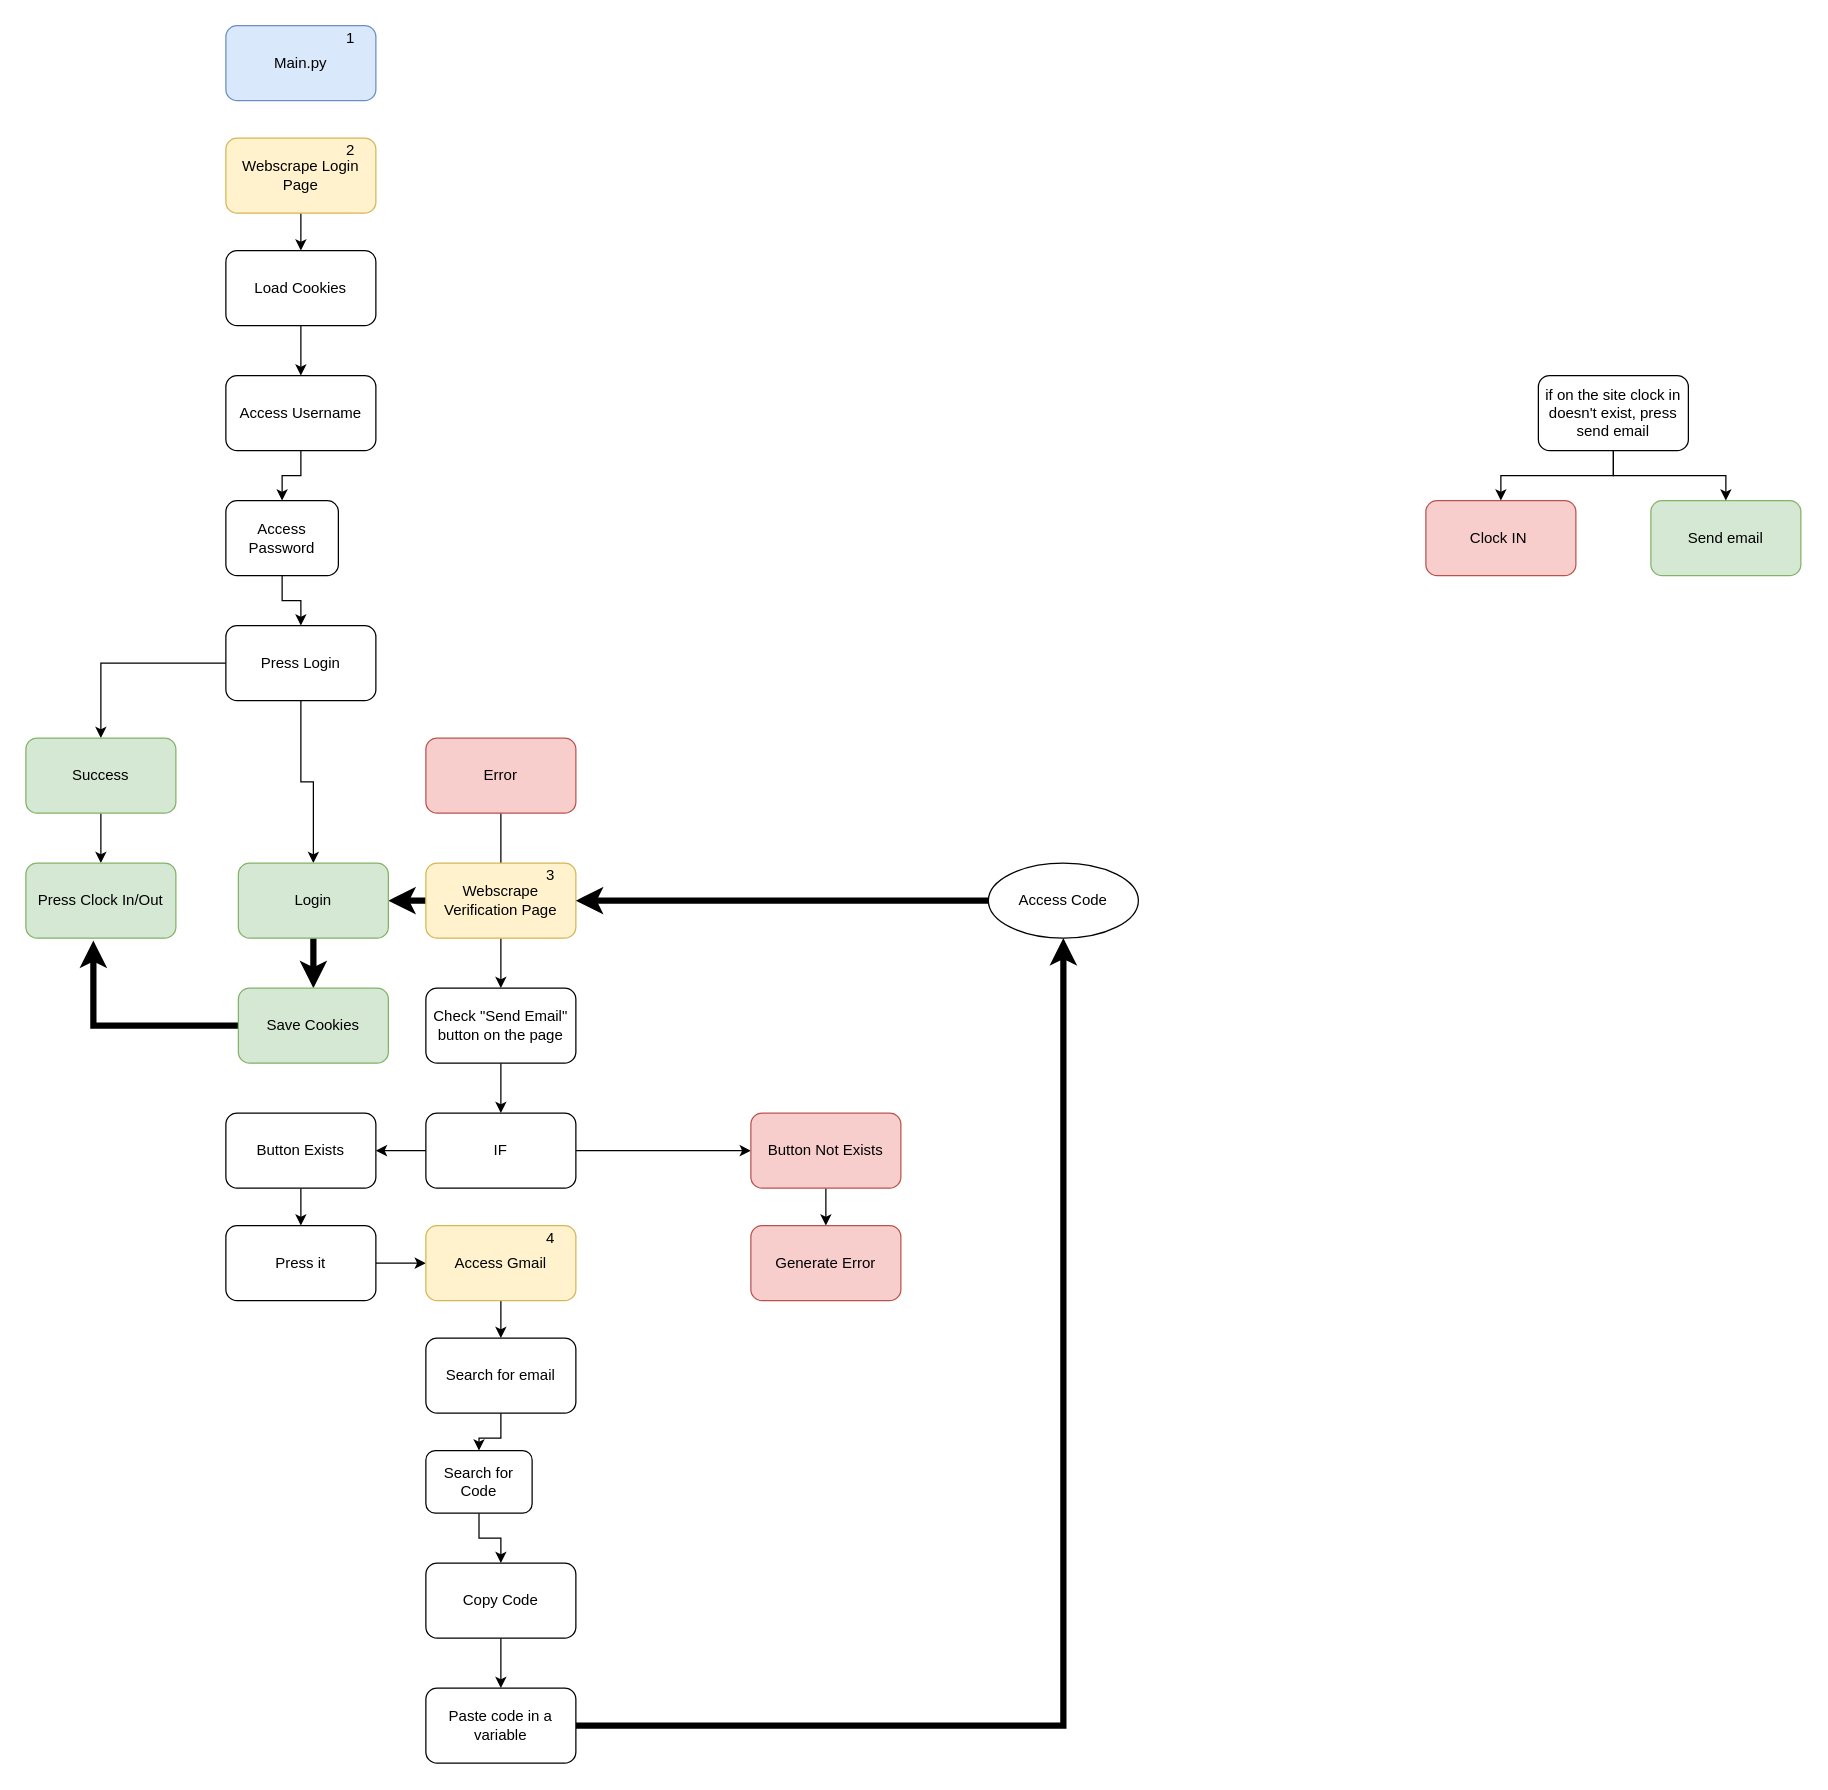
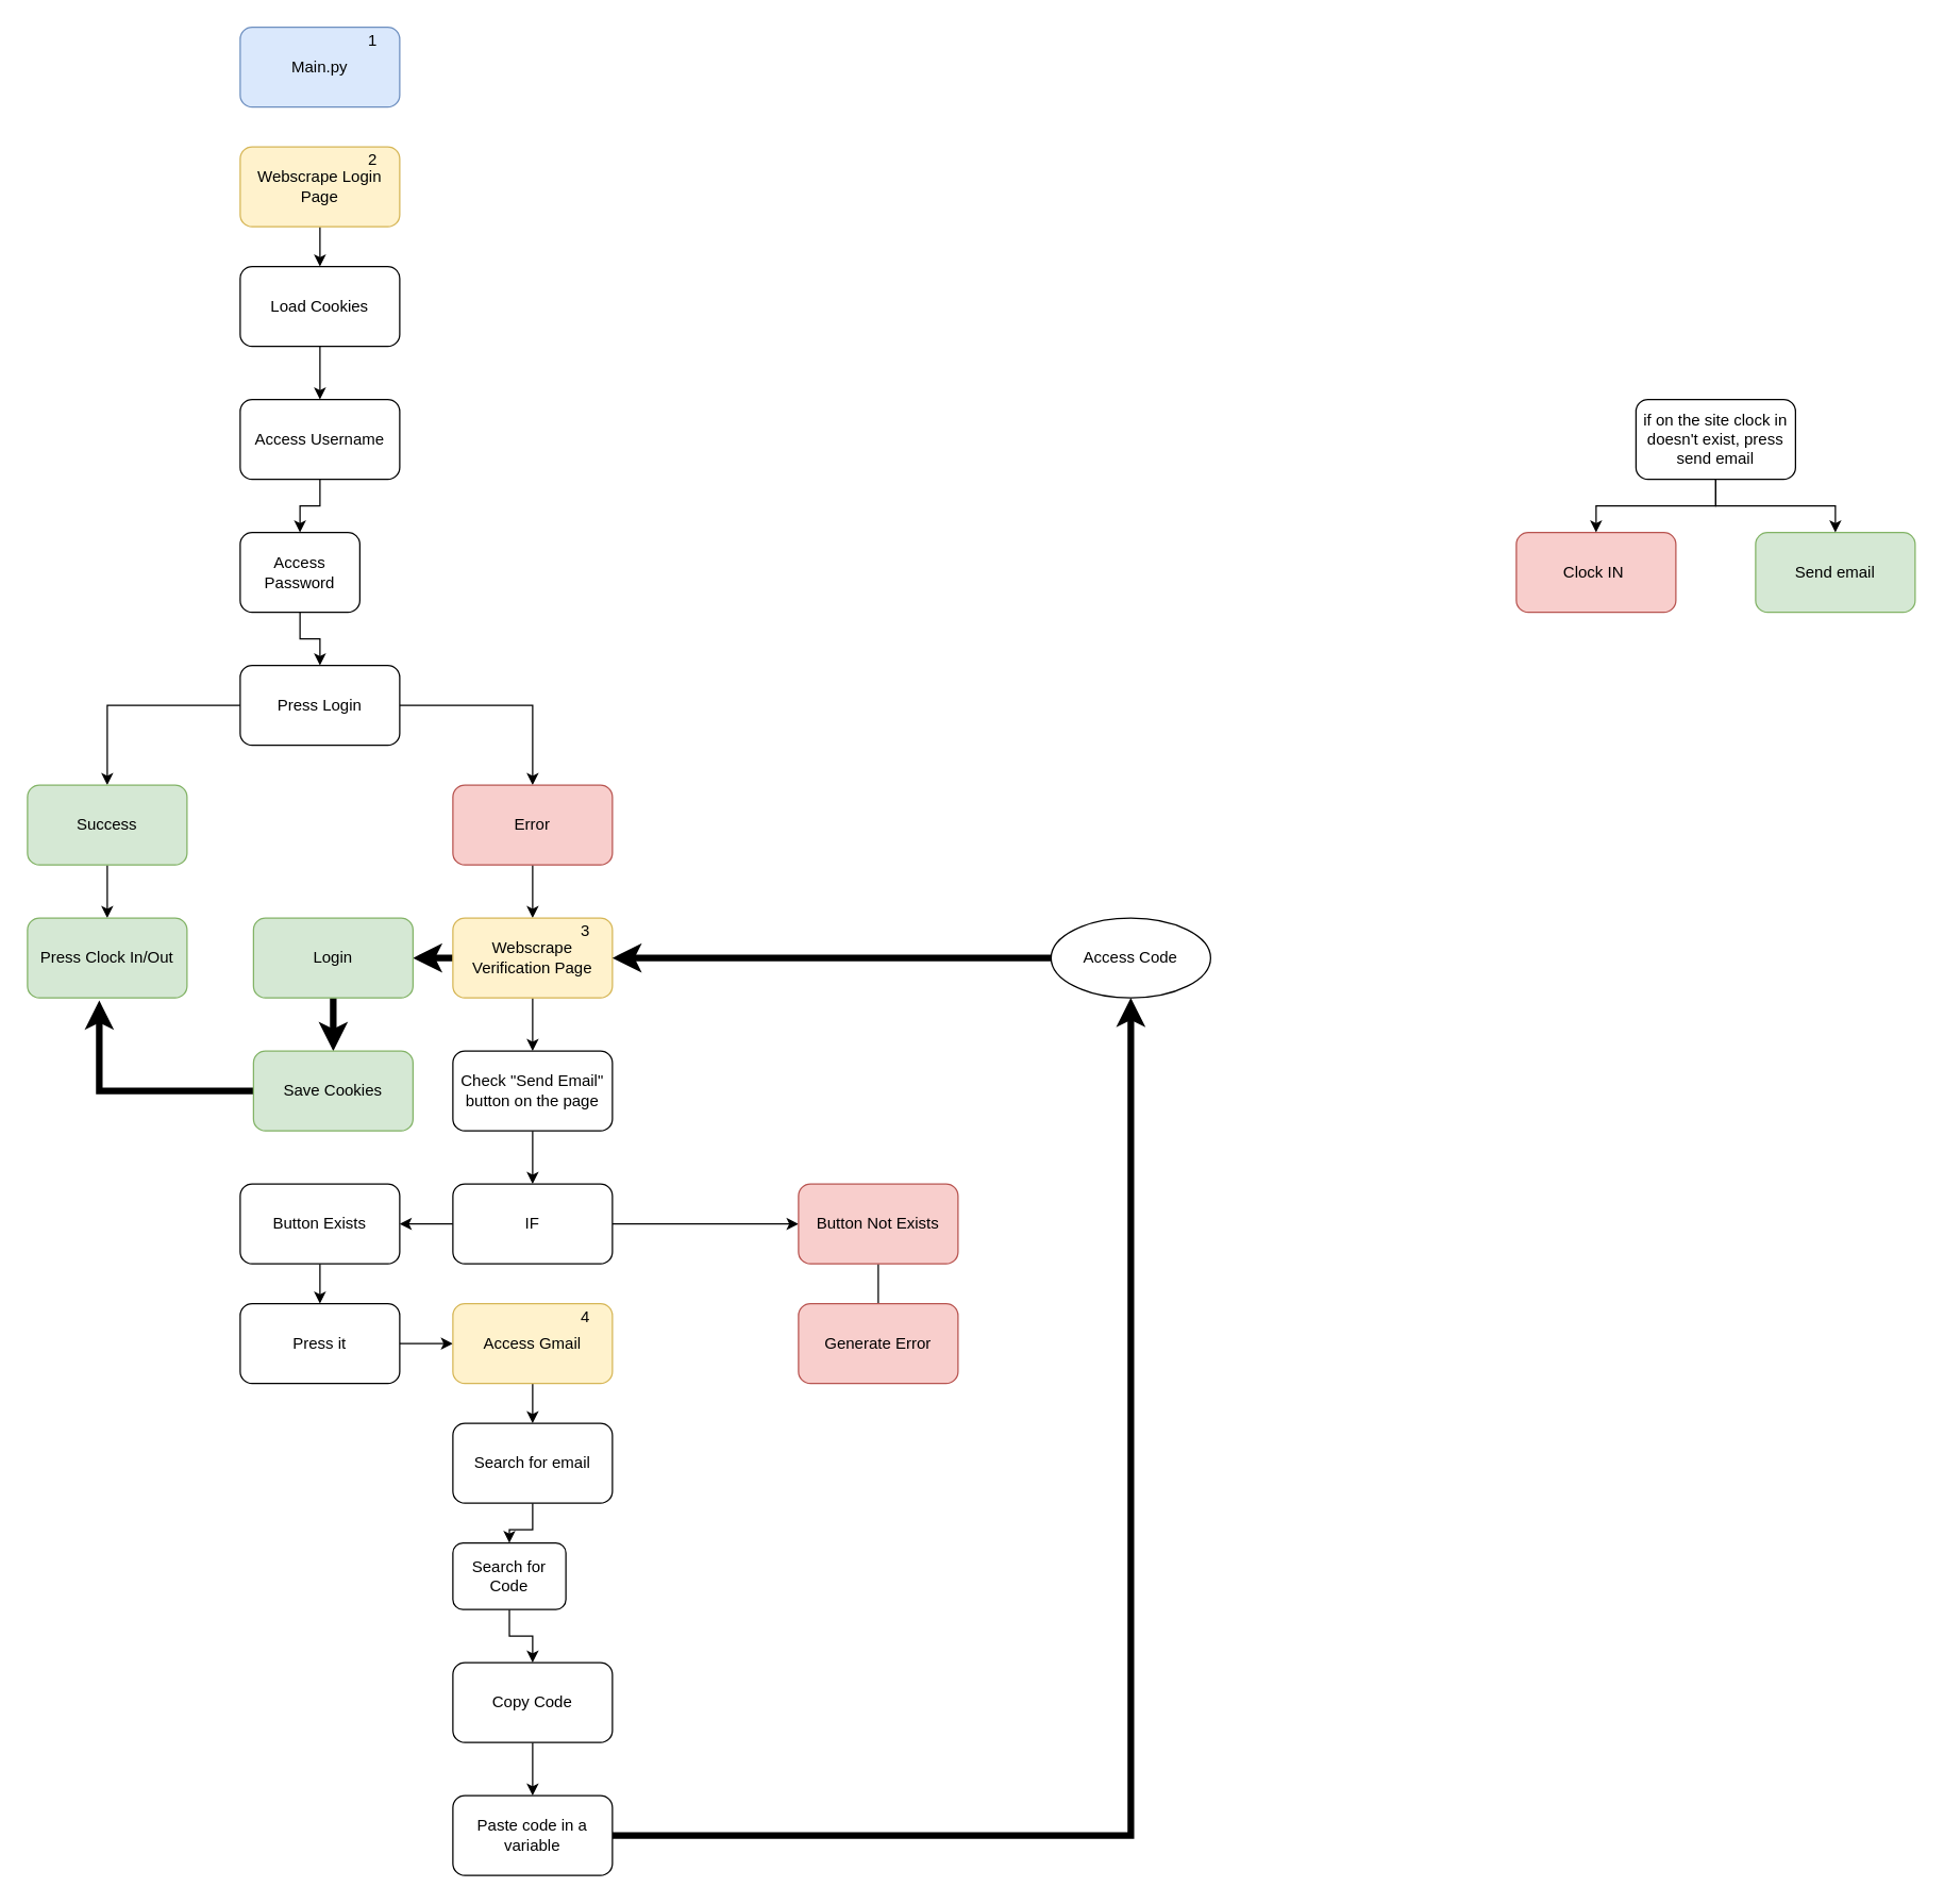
- <mxCell id="12" style="edgeStyle=orthogonalEdgeStyle;rounded=0;orthogonalLoop=1;jettySize=auto;html=1;" parent="1" source="13" target="51" edge="1"><mxGeometry relative="1" as="geometry" /></mxCell>
+ <mxCell id="12" style="edgeStyle=orthogonalEdgeStyle;rounded=0;orthogonalLoop=1;jettySize=auto;html=1;entryX=0.5;entryY=0;entryDx=0;entryDy=0;" parent="1" source="13" target="17" edge="1"><mxGeometry relative="1" as="geometry" /></mxCell>
- <mxCell id="16" value="" style="edgeStyle=orthogonalEdgeStyle;rounded=0;orthogonalLoop=1;jettySize=auto;html=1;endArrow=none;" parent="1" source="17" target="41" edge="1"><mxGeometry relative="1" as="geometry" /></mxCell>
+ <mxCell id="16" value="" style="edgeStyle=orthogonalEdgeStyle;rounded=0;orthogonalLoop=1;jettySize=auto;html=1;" parent="1" source="17" target="41" edge="1"><mxGeometry relative="1" as="geometry" /></mxCell>
- <mxCell id="26" value="" style="edgeStyle=orthogonalEdgeStyle;rounded=0;orthogonalLoop=1;jettySize=auto;html=1;" parent="1" source="27" target="28" edge="1"><mxGeometry relative="1" as="geometry" /></mxCell>
+ <mxCell id="26" value="" style="edgeStyle=orthogonalEdgeStyle;rounded=0;orthogonalLoop=1;jettySize=auto;html=1;endArrow=none;" parent="1" source="27" target="28" edge="1"><mxGeometry relative="1" as="geometry" /></mxCell>
